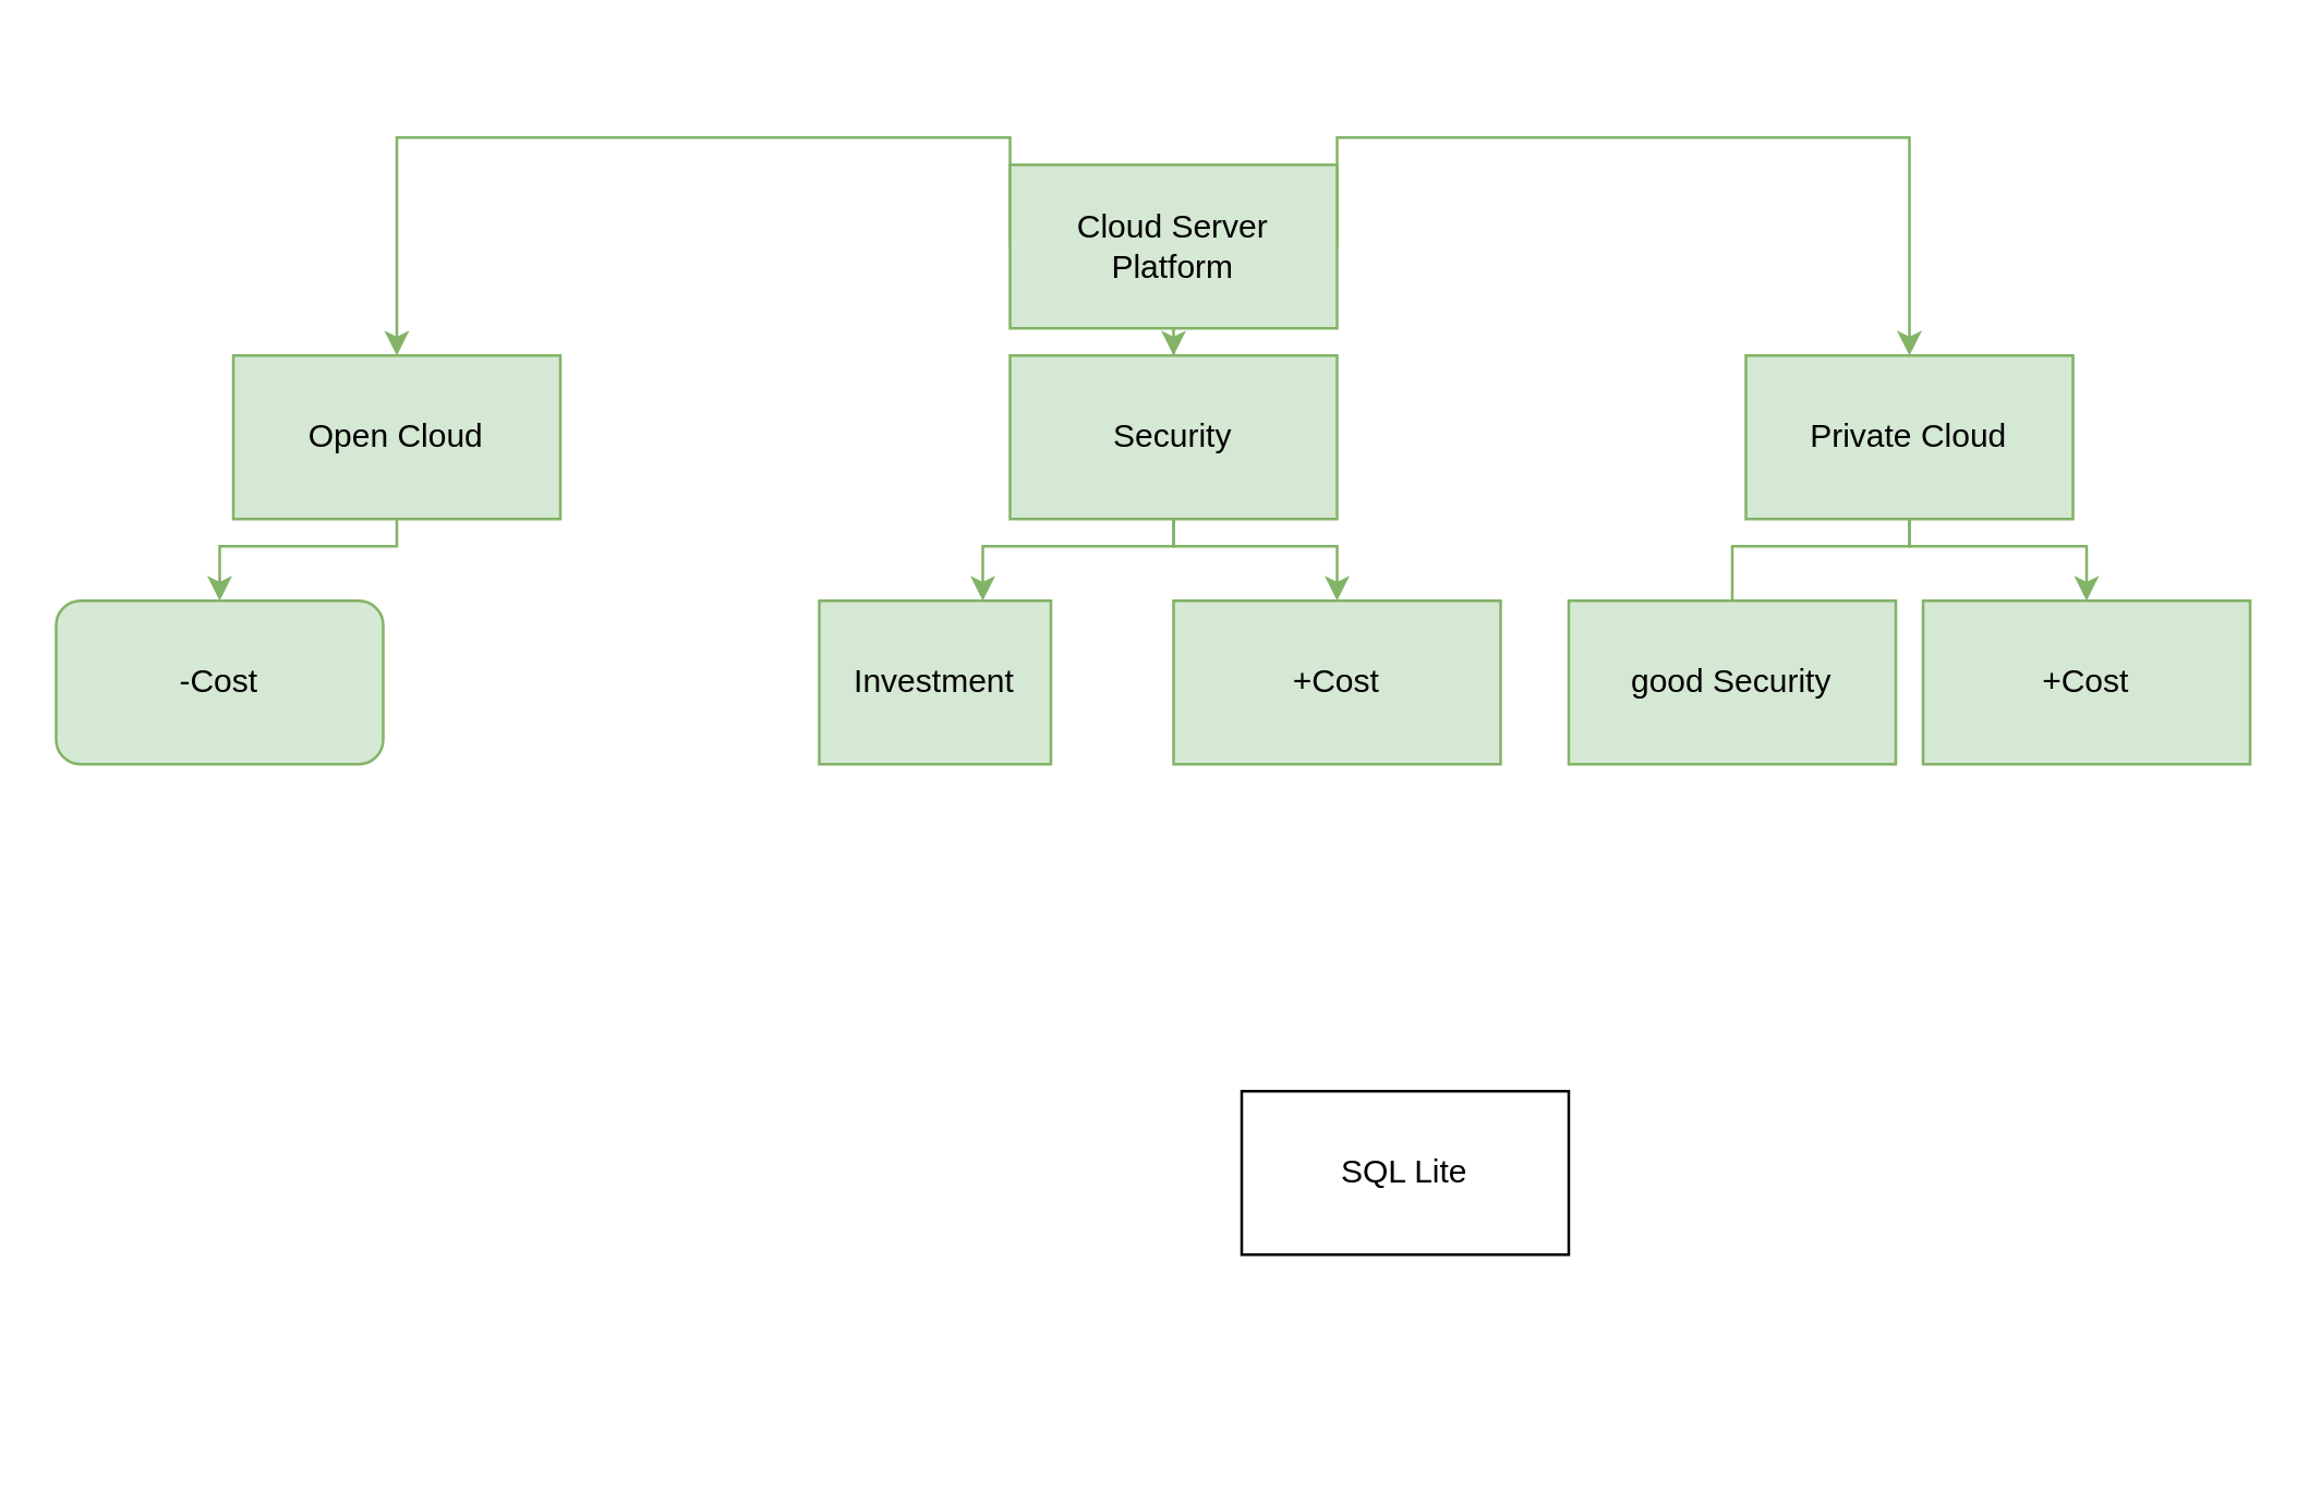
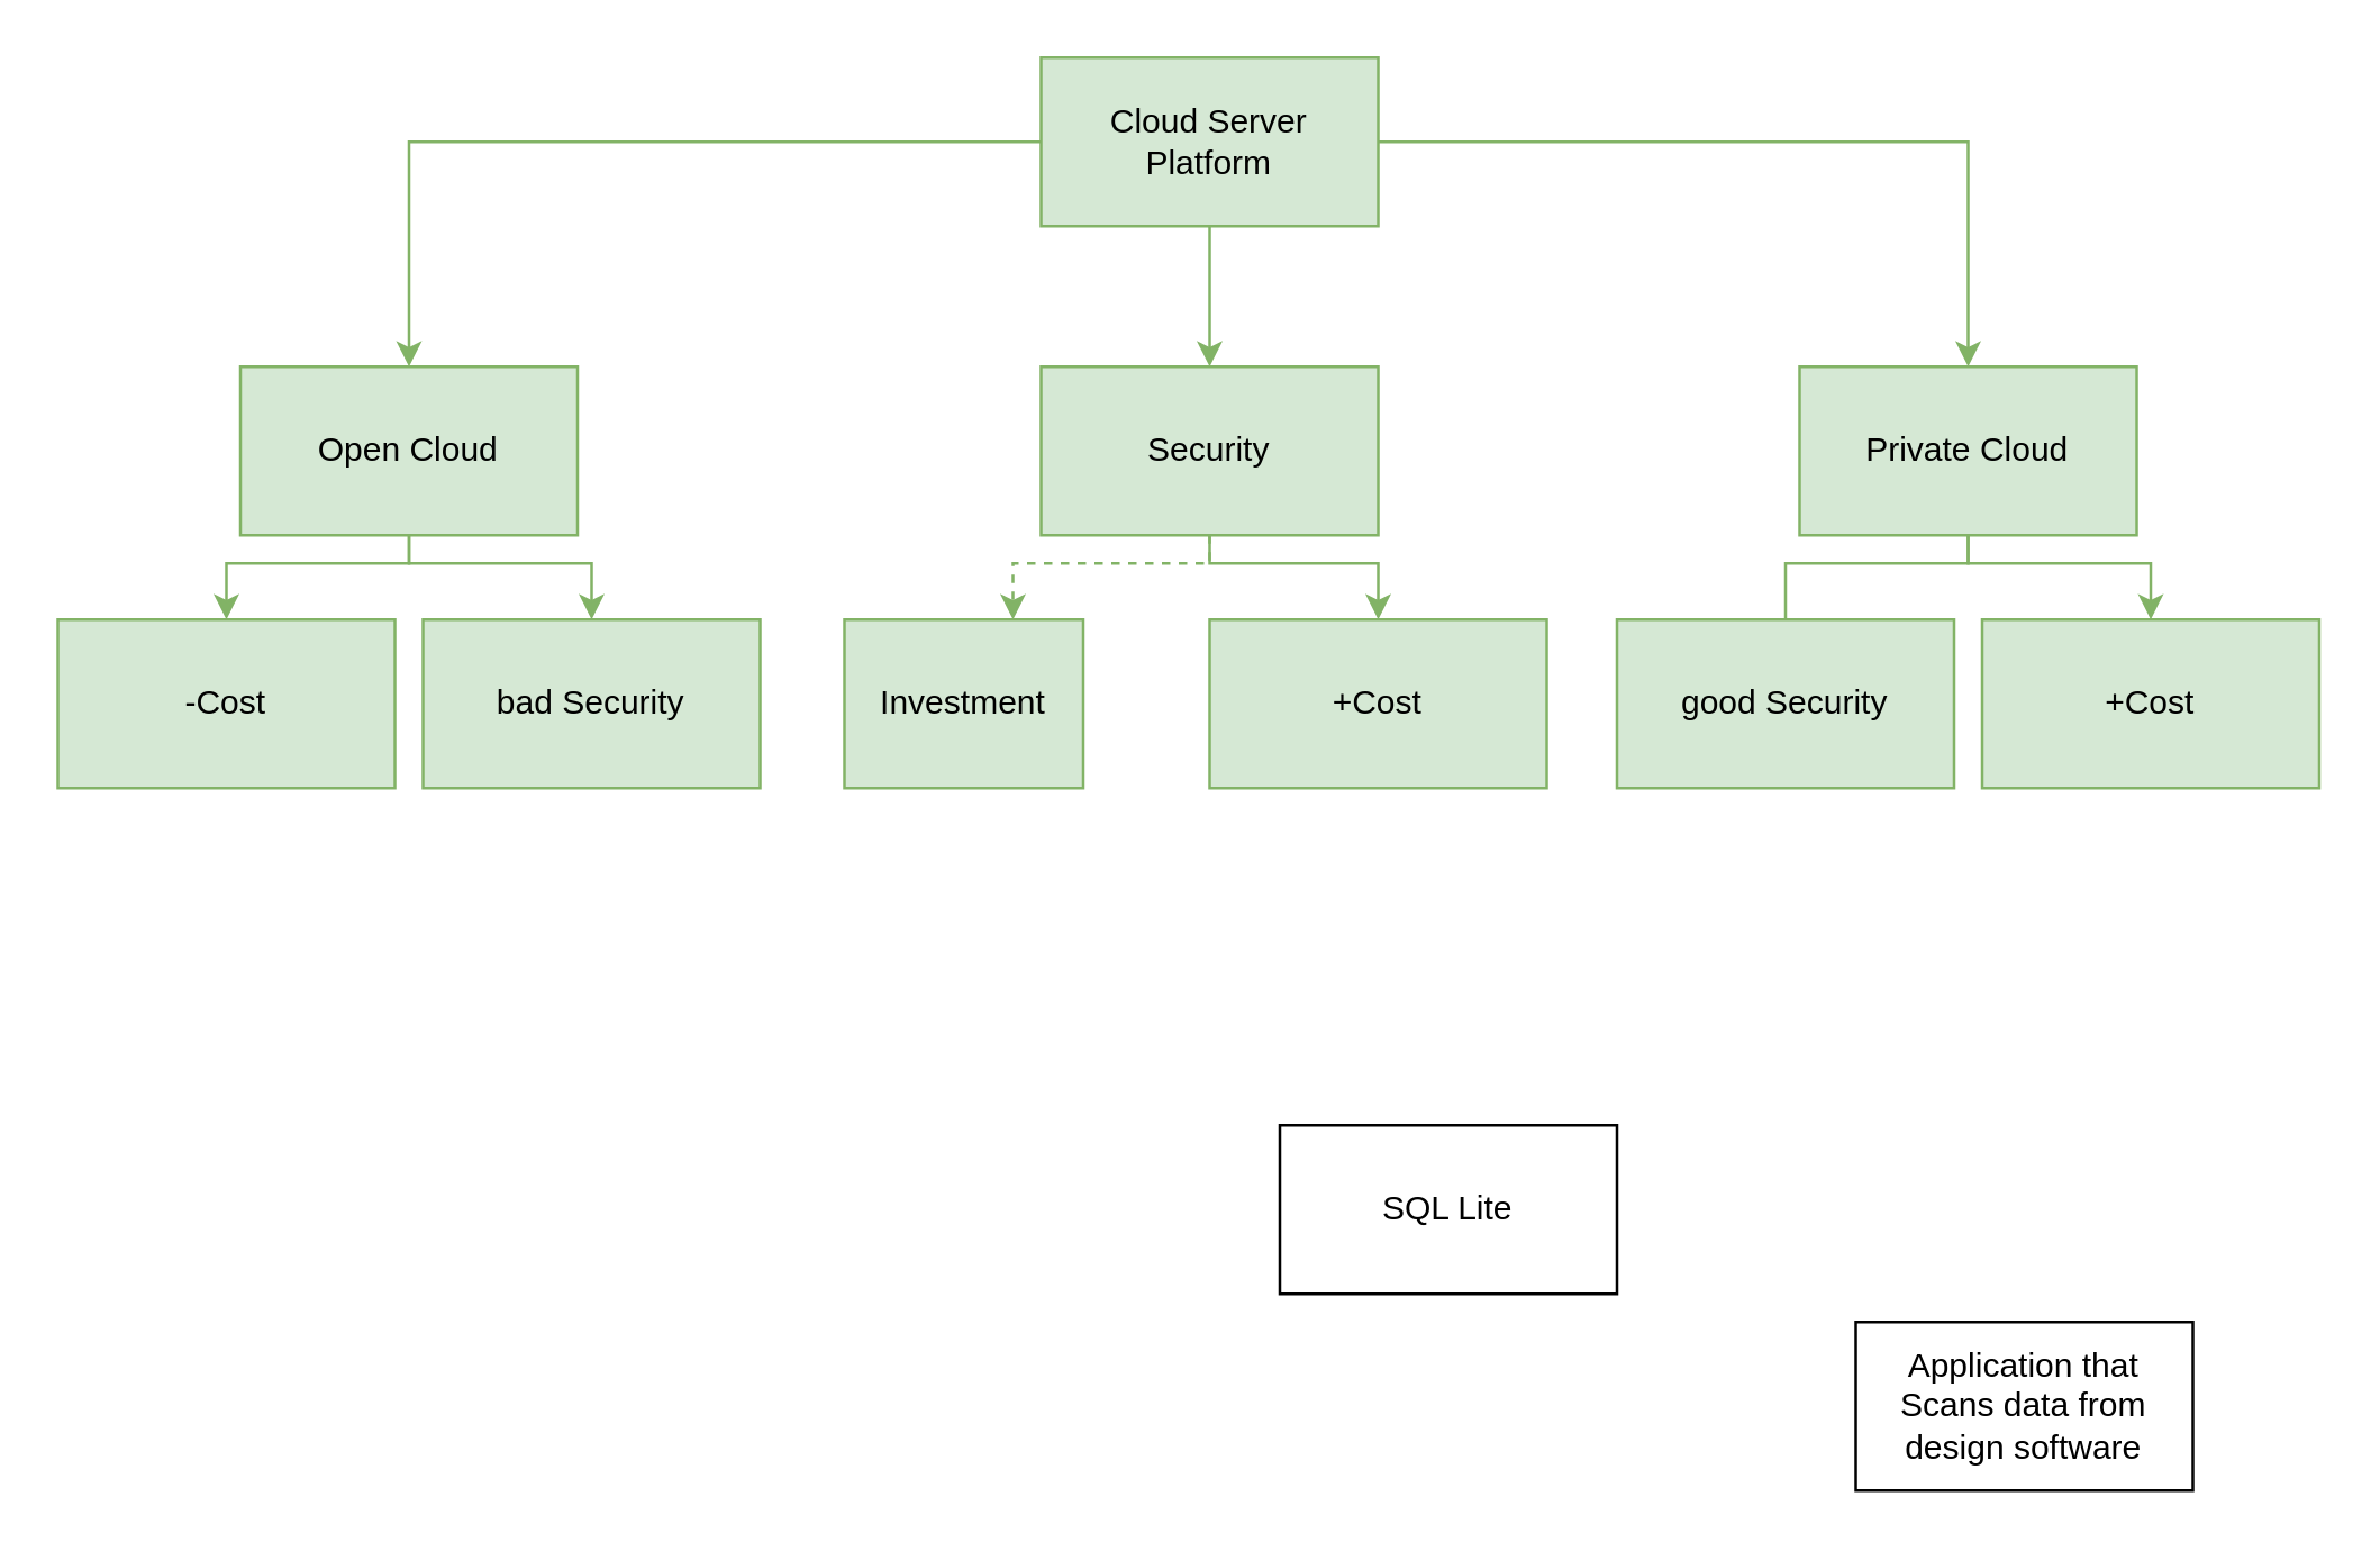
- <mxCell id="5" value="Cloud Server Platform" style="rounded=0;whiteSpace=wrap;html=1;fillColor=#d5e8d4;strokeColor=#82b366;" vertex="1" parent="1"><mxGeometry x="370" y="60" width="120" height="60" as="geometry" /></mxCell>
+ <mxCell id="5" value="Cloud Server Platform" style="rounded=0;whiteSpace=wrap;html=1;fillColor=#d5e8d4;strokeColor=#82b366;" vertex="1" parent="1"><mxGeometry x="370" y="20" width="120" height="60" as="geometry" /></mxCell>
+ <mxCell id="10" value="" style="edgeStyle=orthogonalEdgeStyle;rounded=0;orthogonalLoop=1;jettySize=auto;html=1;exitX=0.5;exitY=1;exitDx=0;exitDy=0;fillColor=#d5e8d4;strokeColor=#82b366;" edge="1" parent="1" source="11" target="15"><mxGeometry relative="1" as="geometry"><mxPoint x="285" y="160" as="targetPoint" /><Array as="points"><mxPoint x="145" y="200" /><mxPoint x="210" y="200" /></Array></mxGeometry></mxCell>
- <mxCell id="7" value="" style="edgeStyle=orthogonalEdgeStyle;rounded=0;orthogonalLoop=1;jettySize=auto;html=1;fillColor=#d5e8d4;strokeColor=#82b366;" edge="1" parent="1" source="8" target="19"><mxGeometry relative="1" as="geometry"><Array as="points"><mxPoint x="430" y="200" /><mxPoint x="360" y="200" /></Array></mxGeometry></mxCell>
+ <mxCell id="7" value="" style="edgeStyle=orthogonalEdgeStyle;rounded=0;orthogonalLoop=1;jettySize=auto;html=1;fillColor=#d5e8d4;strokeColor=#82b366;dashed=1;" edge="1" parent="1" source="8" target="19"><mxGeometry relative="1" as="geometry"><Array as="points"><mxPoint x="430" y="200" /><mxPoint x="360" y="200" /></Array></mxGeometry></mxCell>
- <mxCell id="18" value="-Cost" style="whiteSpace=wrap;html=1;fillColor=#d5e8d4;strokeColor=#82b366;rounded=1;" vertex="1" parent="1"><mxGeometry x="20" y="220" width="120" height="60" as="geometry" /></mxCell>
+ <mxCell id="18" value="-Cost" style="rounded=0;whiteSpace=wrap;html=1;fillColor=#d5e8d4;strokeColor=#82b366;" vertex="1" parent="1"><mxGeometry x="20" y="220" width="120" height="60" as="geometry" /></mxCell>
+ <mxCell id="15" value="bad Security" style="rounded=0;whiteSpace=wrap;html=1;fillColor=#d5e8d4;strokeColor=#82b366;" vertex="1" parent="1"><mxGeometry x="150" y="220" width="120" height="60" as="geometry" /></mxCell>
+ <mxCell id="22" value="Application that Scans data from design software" style="rounded=0;whiteSpace=wrap;html=1;" vertex="1" parent="1"><mxGeometry x="660" y="470" width="120" height="60" as="geometry" /></mxCell>
